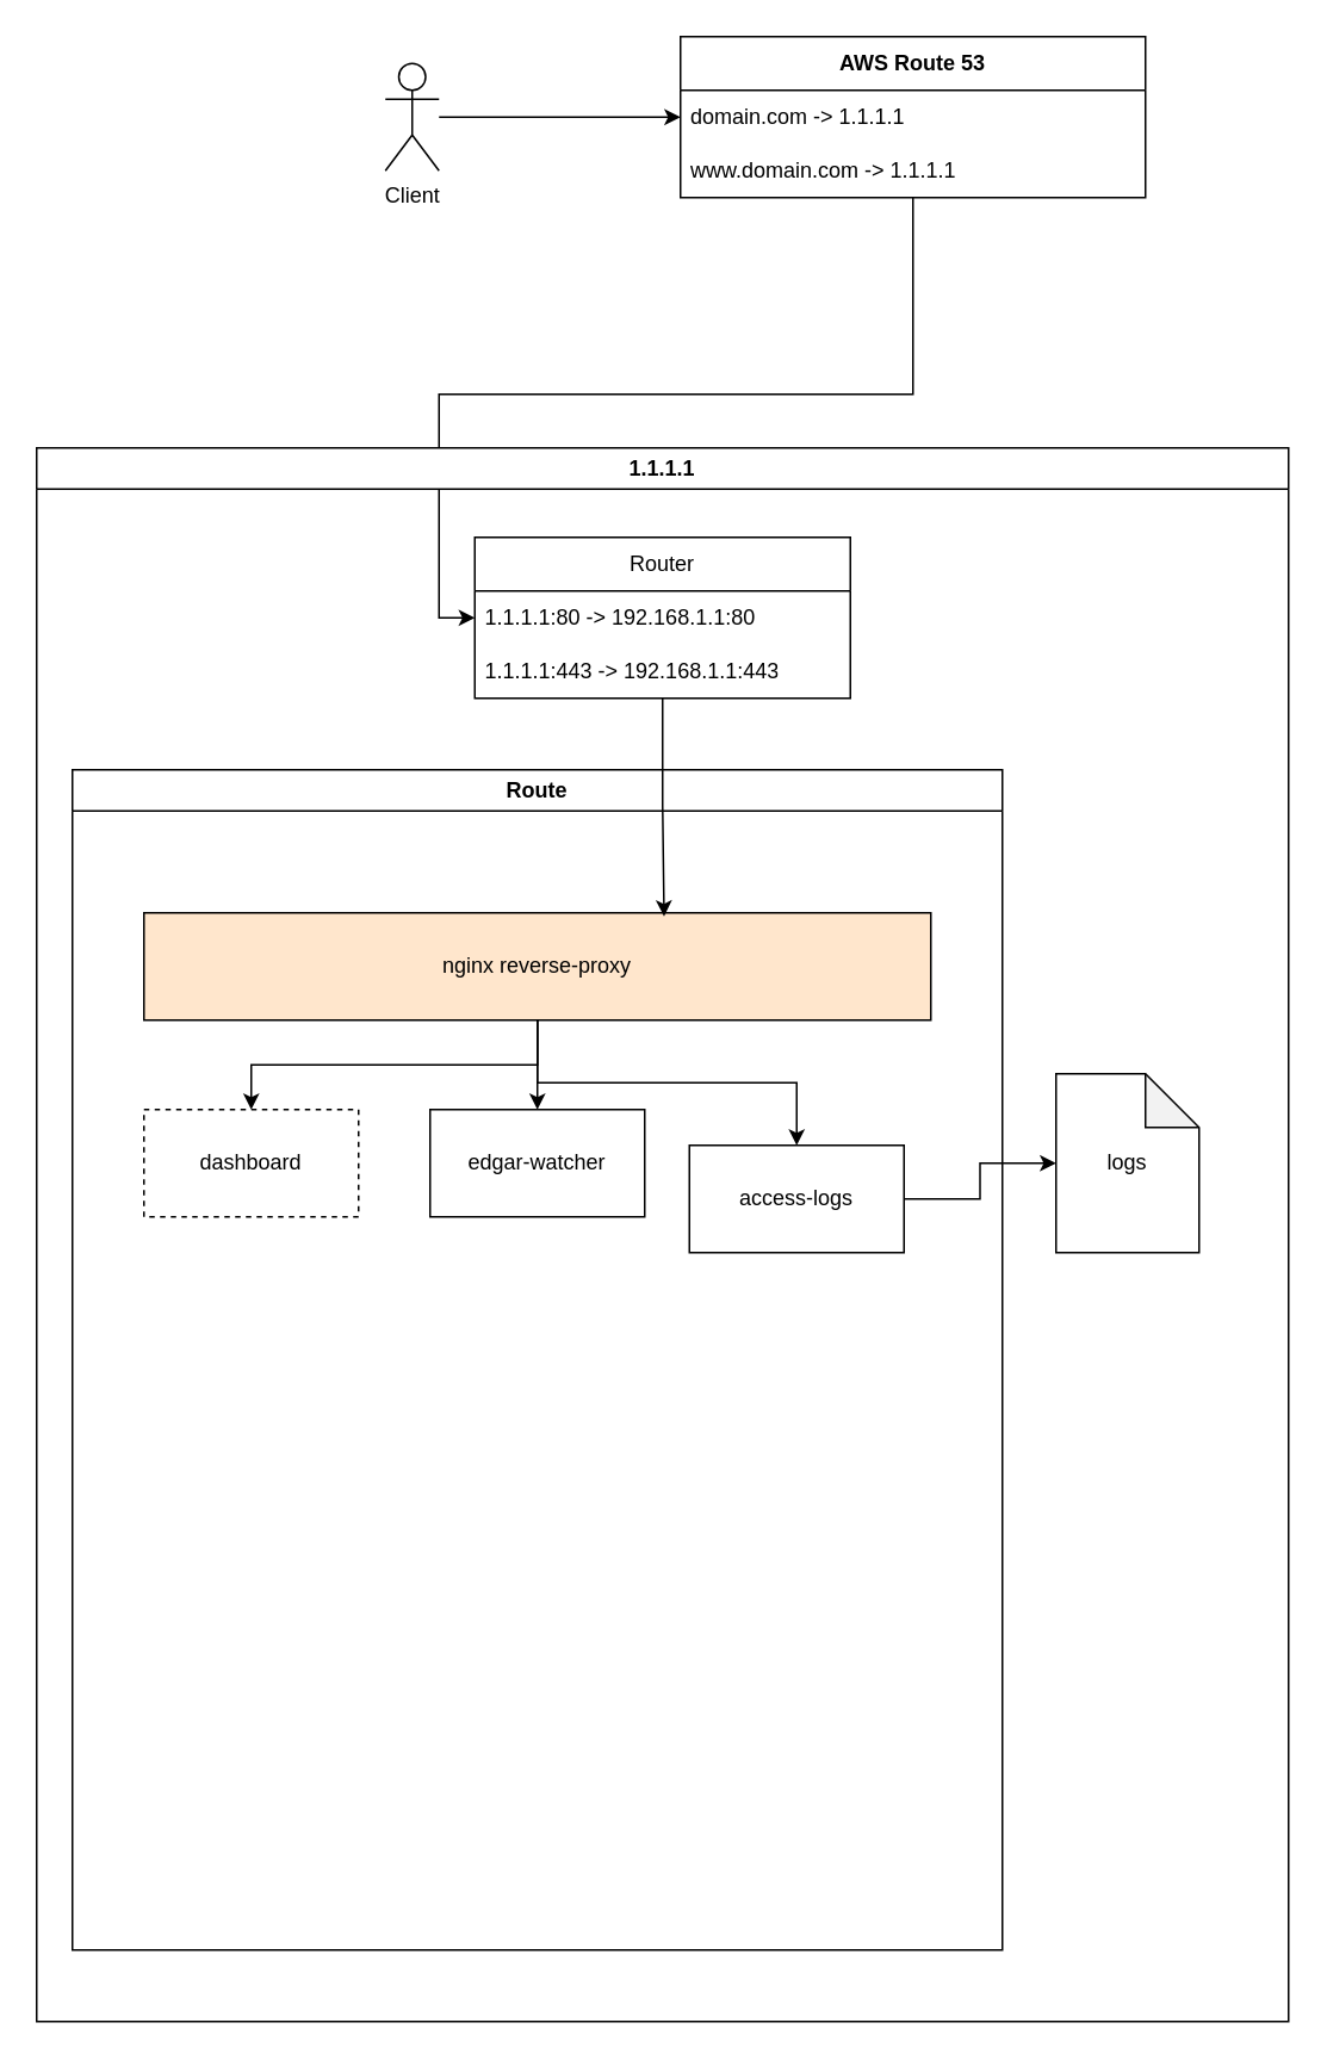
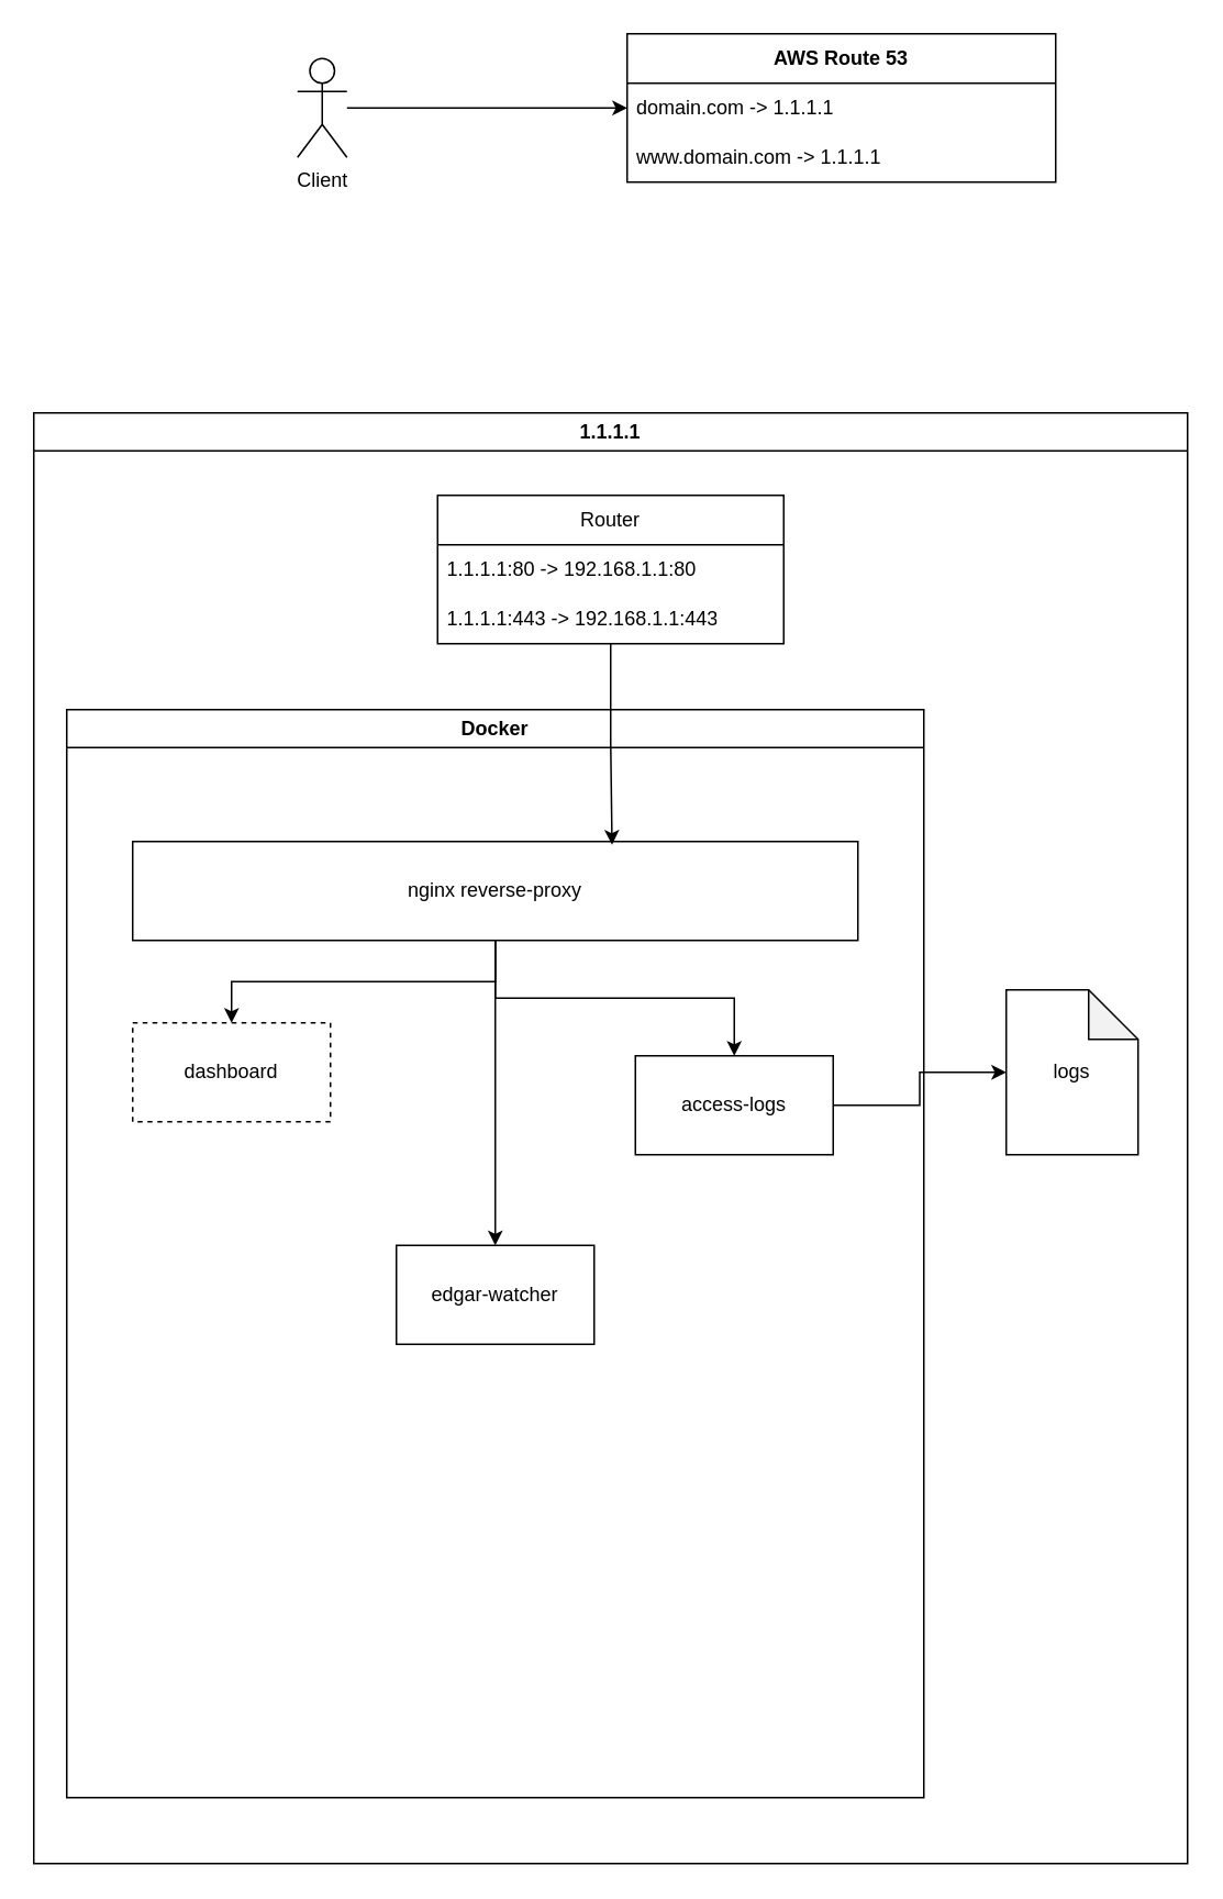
- <mxCell id="3" value="&lt;div&gt;Client&lt;/div&gt;" style="shape=umlActor;verticalLabelPosition=bottom;verticalAlign=top;html=1;outlineConnect=0;" vertex="1" parent="1"><mxGeometry x="215" y="35" width="30" height="60" as="geometry" /></mxCell>
+ <mxCell id="3" value="&lt;div&gt;Client&lt;/div&gt;" style="shape=umlActor;verticalLabelPosition=bottom;verticalAlign=top;html=1;outlineConnect=0;" vertex="1" parent="1"><mxGeometry x="180" y="35" width="30" height="60" as="geometry" /></mxCell>
- <mxCell id="4" style="edgeStyle=orthogonalEdgeStyle;rounded=0;orthogonalLoop=1;jettySize=auto;html=1;entryX=0;entryY=0.5;entryDx=0;entryDy=0;" edge="1" parent="1" source="5" target="10"><mxGeometry relative="1" as="geometry" /></mxCell>
- <mxCell id="12" value="Route" style="swimlane;whiteSpace=wrap;html=1;fontStyle=1" vertex="1" parent="8"><mxGeometry x="20" y="180" width="520" height="660" as="geometry" /></mxCell>
+ <mxCell id="12" value="Docker" style="swimlane;whiteSpace=wrap;html=1;fontStyle=1" vertex="1" parent="8"><mxGeometry x="20" y="180" width="520" height="660" as="geometry" /></mxCell>
- <mxCell id="16" value="nginx reverse-proxy" style="rounded=0;whiteSpace=wrap;html=1;fillColor=#ffe6cc;" vertex="1" parent="12"><mxGeometry x="40" y="80" width="440" height="60" as="geometry" /></mxCell>
+ <mxCell id="16" value="nginx reverse-proxy" style="rounded=0;whiteSpace=wrap;html=1;" vertex="1" parent="12"><mxGeometry x="40" y="80" width="440" height="60" as="geometry" /></mxCell>
- <mxCell id="19" value="edgar-watcher" style="rounded=0;whiteSpace=wrap;html=1;" vertex="1" parent="12"><mxGeometry x="200" y="190" width="120" height="60" as="geometry" /></mxCell>
+ <mxCell id="19" value="edgar-watcher" style="rounded=0;whiteSpace=wrap;html=1;" vertex="1" parent="12"><mxGeometry x="200" y="325" width="120" height="60" as="geometry" /></mxCell>
- <mxCell id="21" value="logs" style="shape=note;whiteSpace=wrap;html=1;backgroundOutline=1;darkOpacity=0.05;" vertex="1" parent="8"><mxGeometry x="570" y="350" width="80" height="100" as="geometry" /></mxCell>
+ <mxCell id="21" value="logs" style="shape=note;whiteSpace=wrap;html=1;backgroundOutline=1;darkOpacity=0.05;" vertex="1" parent="8"><mxGeometry x="590" y="350" width="80" height="100" as="geometry" /></mxCell>
